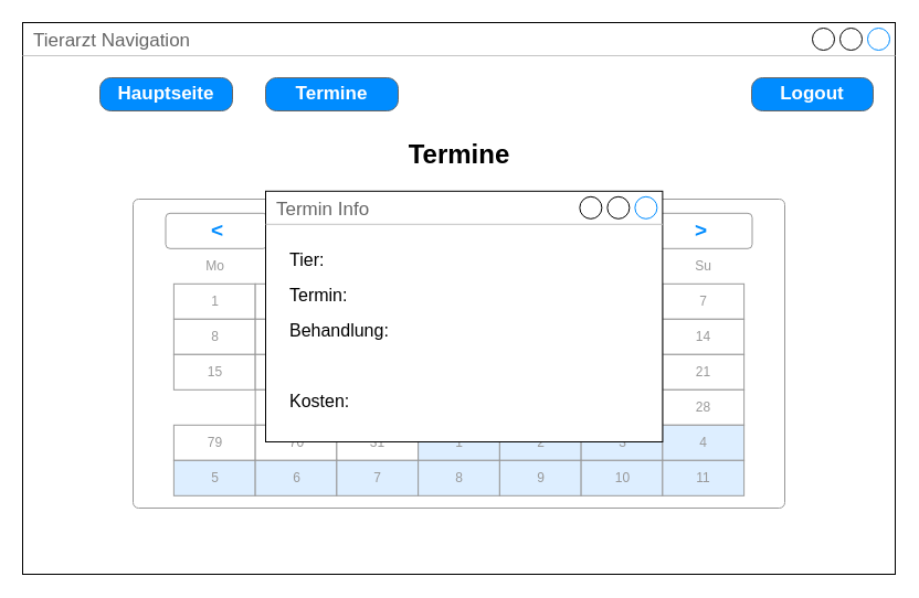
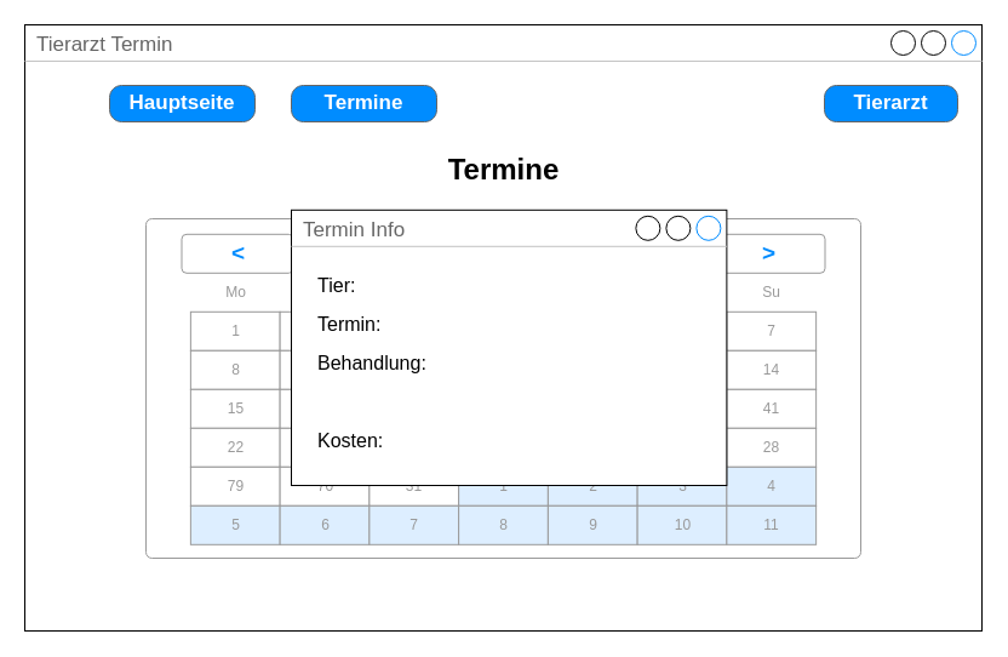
- <mxCell id="2" value="Tierarzt Navigation" style="strokeWidth=1;shadow=0;dashed=0;align=center;html=1;shape=mxgraph.mockup.containers.window;align=left;verticalAlign=top;spacingLeft=8;strokeColor2=#008cff;strokeColor3=#c4c4c4;fontColor=#666666;mainText=;fontSize=17;labelBackgroundColor=none;" vertex="1" parent="1"><mxGeometry x="20" y="20" width="790" height="500" as="geometry" /></mxCell>
+ <mxCell id="2" value="Tierarzt Termin" style="strokeWidth=1;shadow=0;dashed=0;align=center;html=1;shape=mxgraph.mockup.containers.window;align=left;verticalAlign=top;spacingLeft=8;strokeColor2=#008cff;strokeColor3=#c4c4c4;fontColor=#666666;mainText=;fontSize=17;labelBackgroundColor=none;" vertex="1" parent="1"><mxGeometry x="20" y="20" width="790" height="500" as="geometry" /></mxCell>
- <mxCell id="3" value="Logout" style="strokeWidth=1;shadow=0;dashed=0;align=center;html=1;shape=mxgraph.mockup.buttons.button;strokeColor=#666666;fontColor=#ffffff;mainText=;buttonStyle=round;fontSize=17;fontStyle=1;fillColor=#008cff;whiteSpace=wrap;" vertex="1" parent="1"><mxGeometry x="680" y="70" width="110" height="30" as="geometry" /></mxCell>
+ <mxCell id="3" value="Tierarzt" style="strokeWidth=1;shadow=0;dashed=0;align=center;html=1;shape=mxgraph.mockup.buttons.button;strokeColor=#666666;fontColor=#ffffff;mainText=;buttonStyle=round;fontSize=17;fontStyle=1;fillColor=#008cff;whiteSpace=wrap;" vertex="1" parent="1"><mxGeometry x="680" y="70" width="110" height="30" as="geometry" /></mxCell>
- <mxCell id="38" value="21" style="strokeWidth=1;shadow=0;dashed=0;align=center;html=1;shape=mxgraph.mockup.forms.rrect;rSize=0;strokeColor=#999999;fontColor=#999999;" vertex="1" parent="7"><mxGeometry x="479.375" y="140.8" width="73.75" height="32" as="geometry" /></mxCell>
+ <mxCell id="38" value="41" style="strokeWidth=1;shadow=0;dashed=0;align=center;html=1;shape=mxgraph.mockup.forms.rrect;rSize=0;strokeColor=#999999;fontColor=#999999;" vertex="1" parent="7"><mxGeometry x="479.375" y="140.8" width="73.75" height="32" as="geometry" /></mxCell>
+ <mxCell id="39" value="22" style="strokeWidth=1;shadow=0;dashed=0;align=center;html=1;shape=mxgraph.mockup.forms.rrect;rSize=0;strokeColor=#999999;fontColor=#999999;" vertex="1" parent="7"><mxGeometry x="36.875" y="172.8" width="73.75" height="32" as="geometry" /></mxCell>
